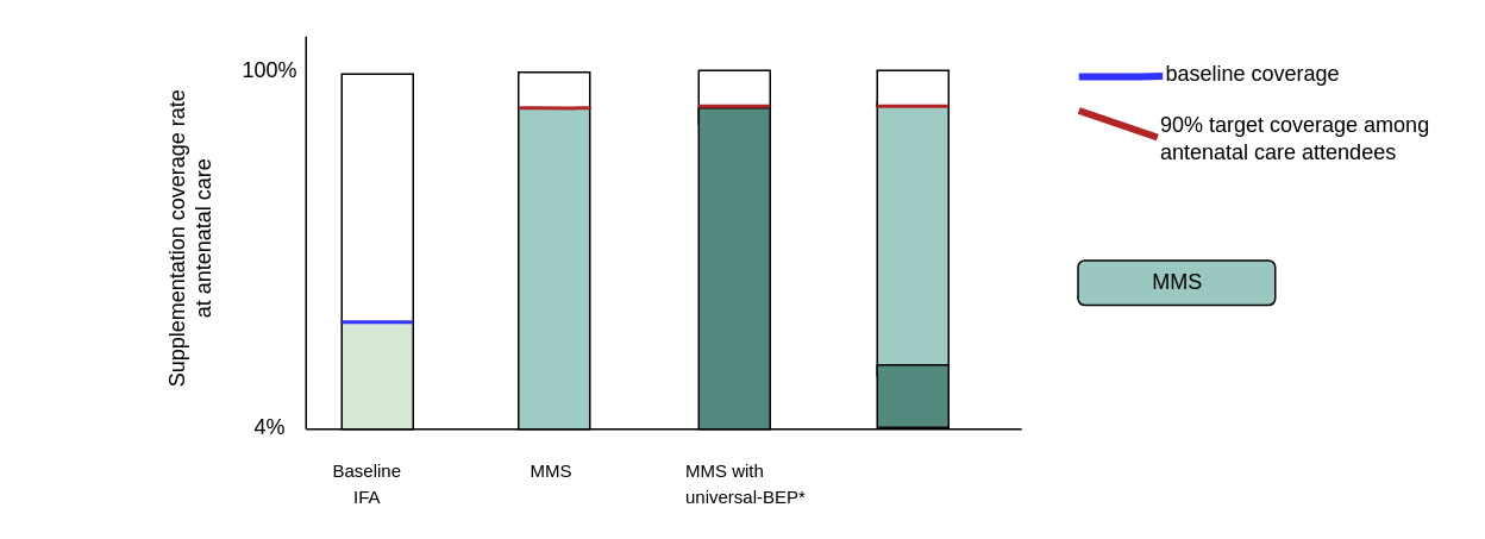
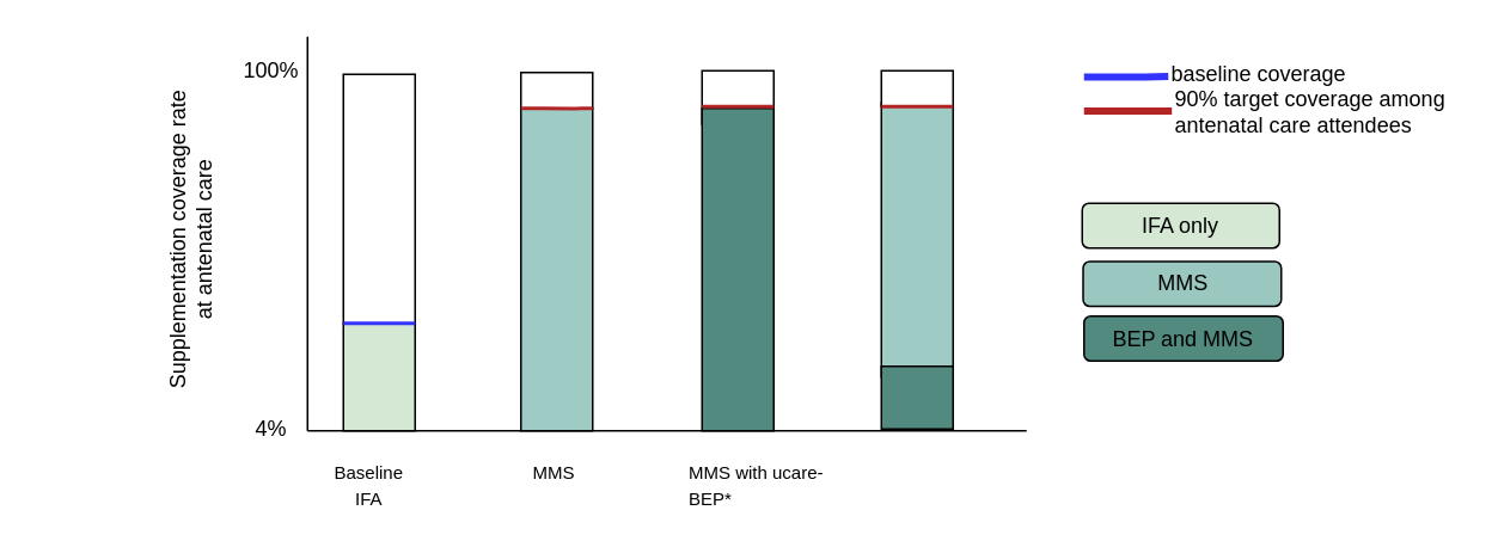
- <mxCell id="23" value="90% target coverage among antenatal care attendees" style="text;html=1;strokeColor=none;fillColor=none;align=left;verticalAlign=middle;whiteSpace=wrap;rounded=0;" parent="1" vertex="1"><mxGeometry x="648" y="68.5" width="157" height="16" as="geometry" /></mxCell>
+ <mxCell id="23" value="90% target coverage among antenatal care attendees" style="text;html=1;strokeColor=none;fillColor=none;align=left;verticalAlign=middle;whiteSpace=wrap;rounded=0;" parent="1" vertex="1"><mxGeometry x="653" y="53.5" width="157" height="16" as="geometry" /></mxCell>
+ <mxCell id="15" value="IFA only" style="rounded=1;whiteSpace=wrap;html=1;fillColor=#D5E8D4;align=center;" parent="1" vertex="1"><mxGeometry x="603" y="113" width="110" height="25" as="geometry" /></mxCell>
+ <mxCell id="14" value="BEP and MMS" style="rounded=1;whiteSpace=wrap;html=1;fillColor=#538A80;align=center;" parent="1" vertex="1"><mxGeometry x="604" y="176" width="111" height="25" as="geometry" /></mxCell>
- <mxCell id="12" value="&lt;font style=&quot;font-size: 10px&quot;&gt;&lt;font&gt;MMS with u&lt;/font&gt;&lt;font&gt;niversal-BEP*&amp;nbsp;&amp;nbsp;&lt;/font&gt;&lt;/font&gt;" style="text;html=1;strokeColor=none;fillColor=none;align=left;verticalAlign=middle;whiteSpace=wrap;rounded=0;" parent="1" vertex="1"><mxGeometry x="382" y="260" width="83" height="20" as="geometry" /></mxCell>
+ <mxCell id="12" value="&lt;font style=&quot;font-size: 10px&quot;&gt;&lt;font&gt;MMS with u&lt;/font&gt;&lt;font&gt;care-BEP*&amp;nbsp;&amp;nbsp;&lt;/font&gt;&lt;/font&gt;" style="text;html=1;strokeColor=none;fillColor=none;align=left;verticalAlign=middle;whiteSpace=wrap;rounded=0;" parent="1" vertex="1"><mxGeometry x="382" y="260" width="83" height="20" as="geometry" /></mxCell>
